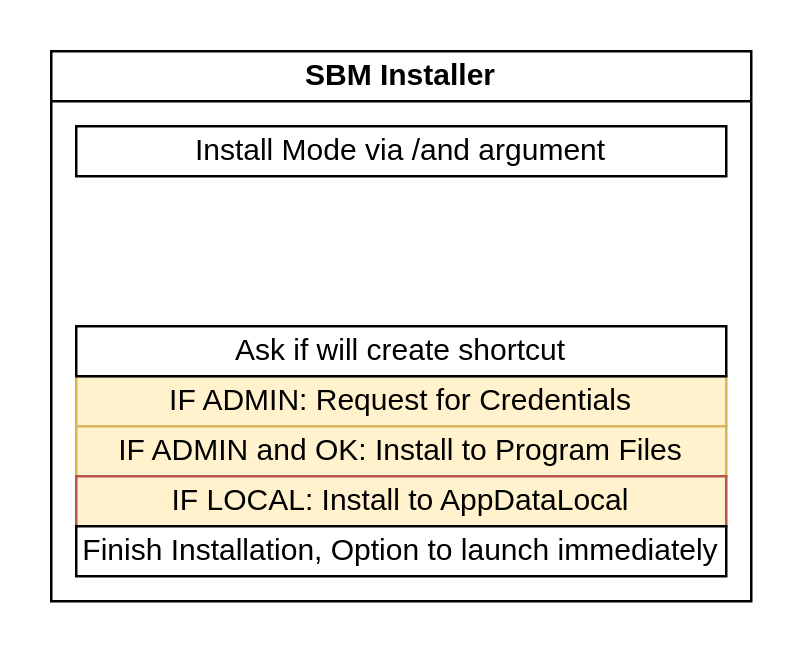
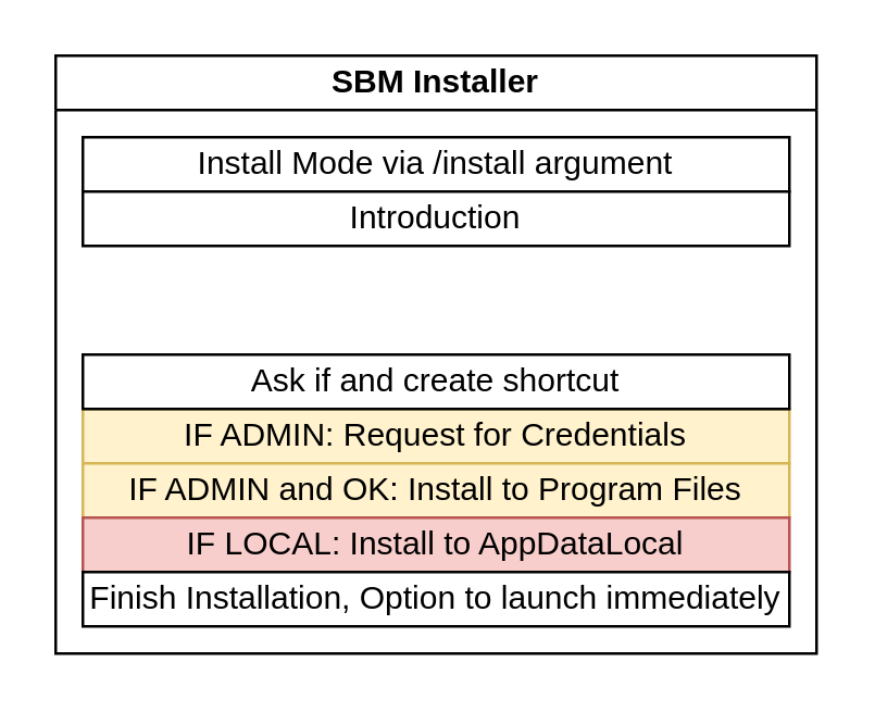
- <mxCell id="3" value="Install Mode via /and argument" style="rounded=0;whiteSpace=wrap;html=1;" vertex="1" parent="2"><mxGeometry x="10" y="30" width="260" height="20" as="geometry" /></mxCell>
+ <mxCell id="3" value="Install Mode via /install argument" style="rounded=0;whiteSpace=wrap;html=1;" vertex="1" parent="2"><mxGeometry x="10" y="30" width="260" height="20" as="geometry" /></mxCell>
+ <mxCell id="4" value="Introduction" style="rounded=0;whiteSpace=wrap;html=1;" vertex="1" parent="2"><mxGeometry x="10" y="50" width="260" height="20" as="geometry" /></mxCell>
- <mxCell id="9" value="Ask if will create shortcut" style="rounded=0;whiteSpace=wrap;html=1;" vertex="1" parent="2"><mxGeometry x="10" y="110" width="260" height="20" as="geometry" /></mxCell>
+ <mxCell id="9" value="Ask if and create shortcut" style="rounded=0;whiteSpace=wrap;html=1;" vertex="1" parent="2"><mxGeometry x="10" y="110" width="260" height="20" as="geometry" /></mxCell>
- <mxCell id="7" value="IF LOCAL: Install to AppDataLocal" style="rounded=0;whiteSpace=wrap;html=1;fillColor=#fff2cc;strokeColor=#b85450;" vertex="1" parent="2"><mxGeometry x="10" y="170" width="260" height="20" as="geometry" /></mxCell>
+ <mxCell id="7" value="IF LOCAL: Install to AppDataLocal" style="rounded=0;whiteSpace=wrap;html=1;fillColor=#f8cecc;strokeColor=#b85450;" vertex="1" parent="2"><mxGeometry x="10" y="170" width="260" height="20" as="geometry" /></mxCell>
